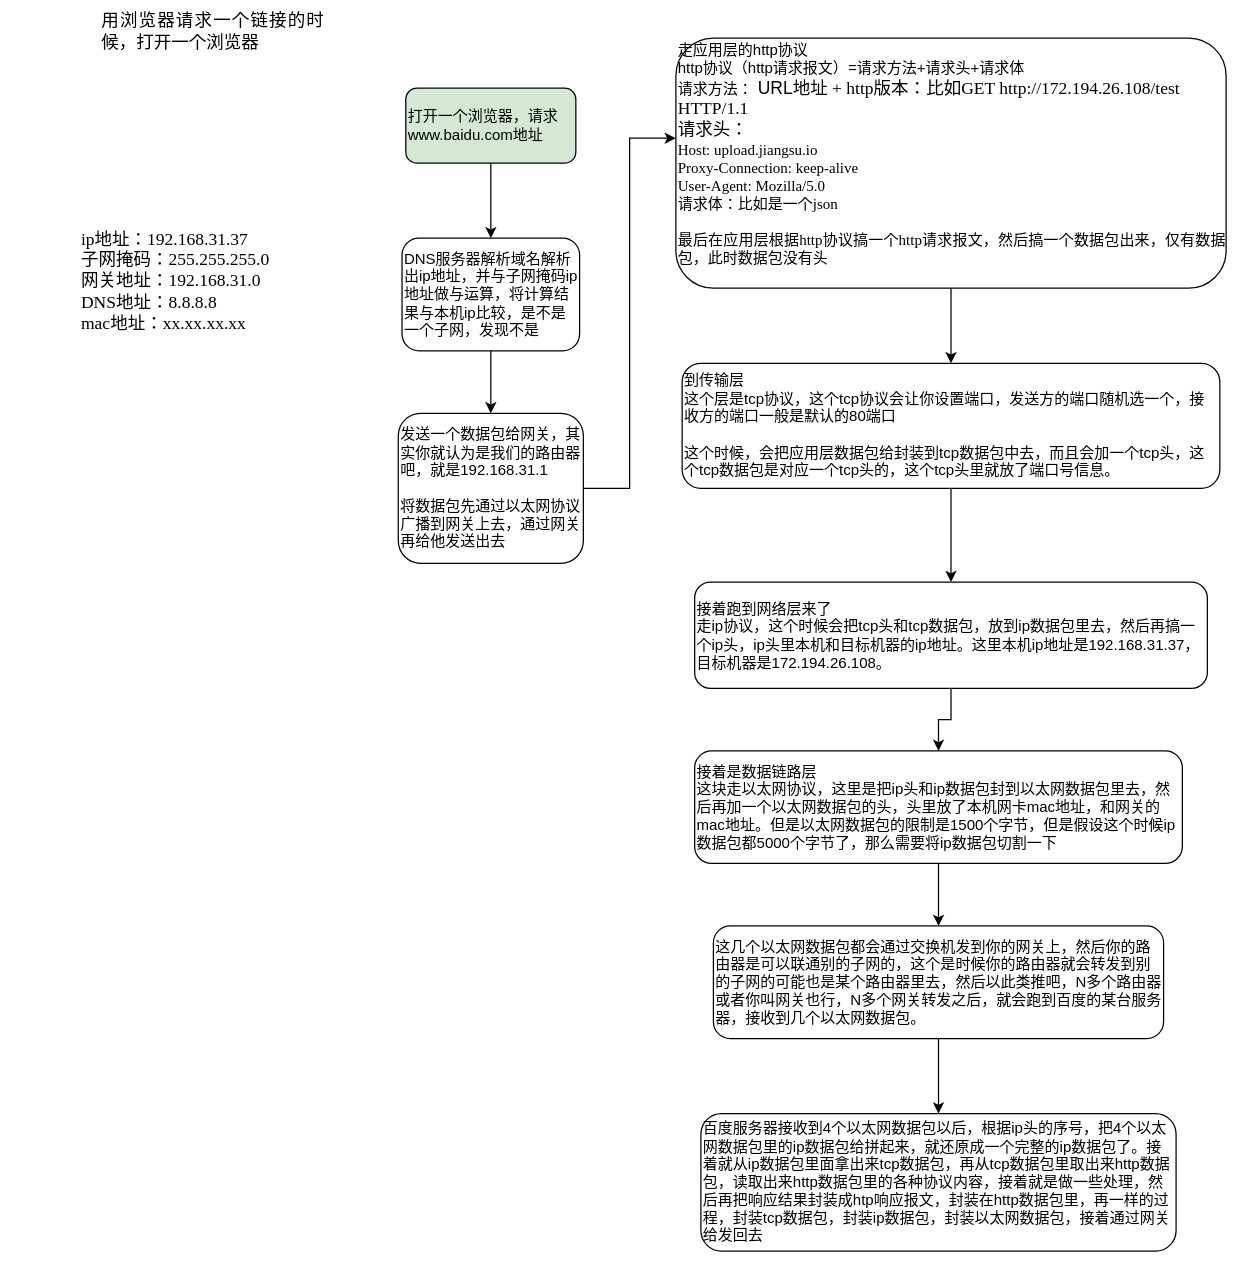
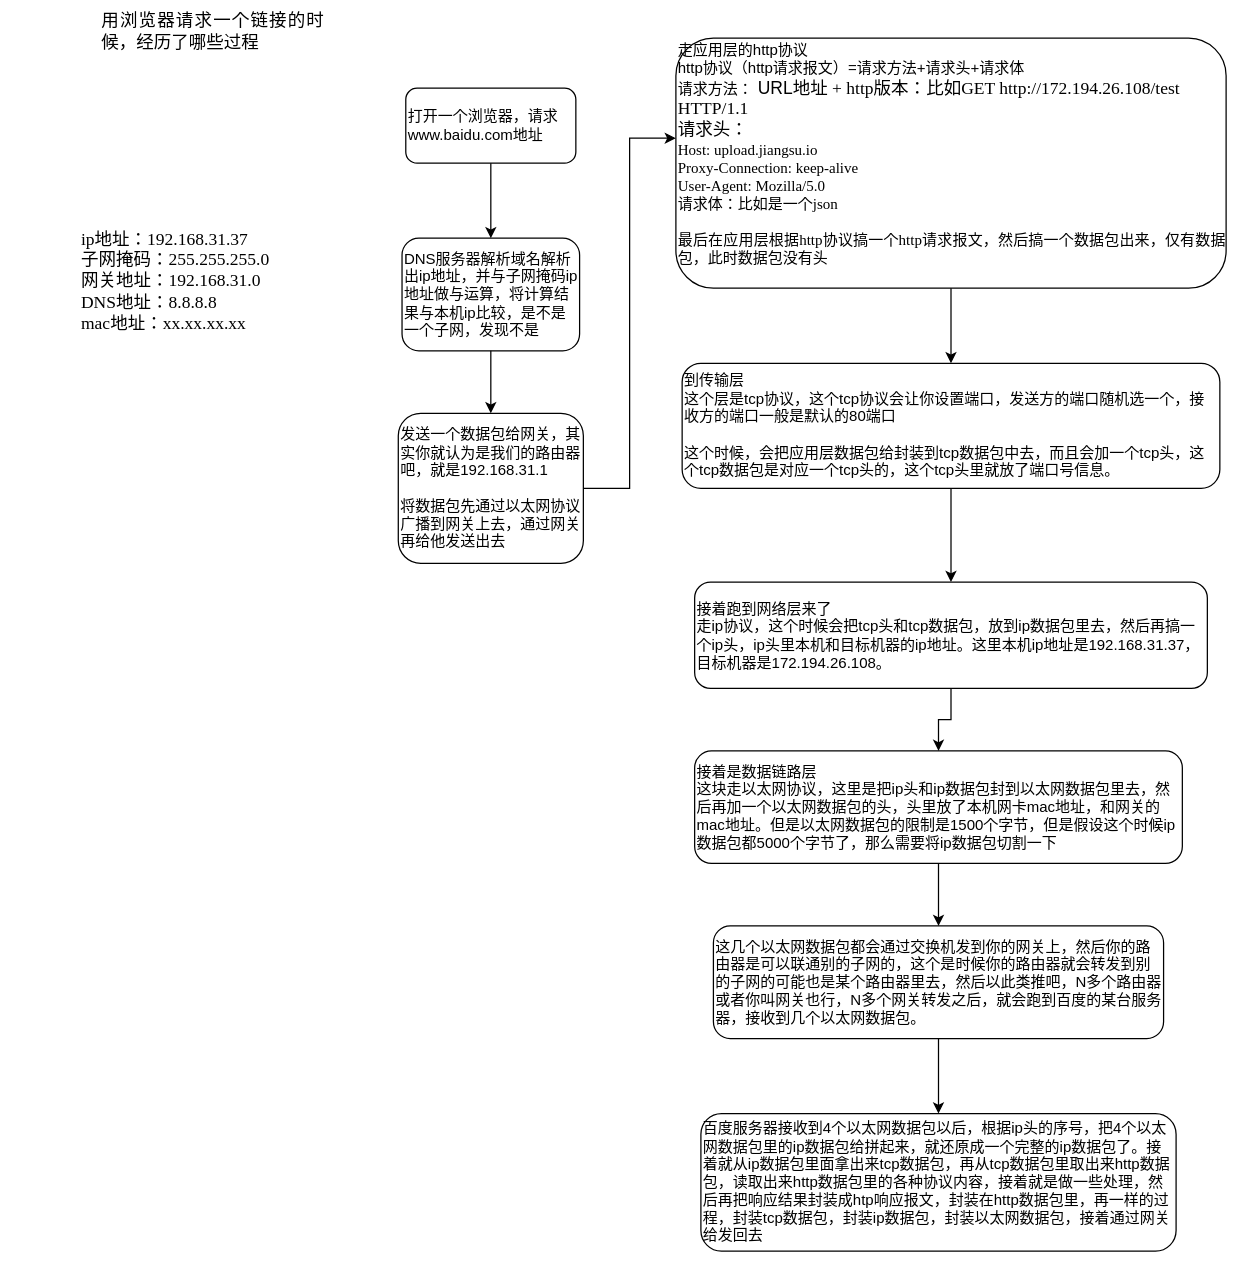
- <mxCell id="11" value="&lt;p class=&quot;MsoNormal&quot; style=&quot;margin: 0pt 0pt 0.0pt ; text-align: justify ; font-family: &amp;#34;calibri&amp;#34; ; font-size: 10.5pt&quot;&gt;&lt;span style=&quot;font-size: 10.5pt&quot;&gt;&lt;font face=&quot;宋体&quot;&gt;用浏览器请求一个链接的时候，打开一个浏览器&lt;/font&gt;&lt;/span&gt;&lt;/p&gt;" style="text;html=1;strokeColor=none;fillColor=none;align=center;verticalAlign=middle;whiteSpace=wrap;rounded=0;" vertex="1" parent="10"><mxGeometry width="180" height="10" as="geometry" /></mxCell>
+ <mxCell id="11" value="&lt;p class=&quot;MsoNormal&quot; style=&quot;margin: 0pt 0pt 0.0pt ; text-align: justify ; font-family: &amp;#34;calibri&amp;#34; ; font-size: 10.5pt&quot;&gt;&lt;span style=&quot;font-size: 10.5pt&quot;&gt;&lt;font face=&quot;宋体&quot;&gt;用浏览器请求一个链接的时候，经历了哪些过程&lt;/font&gt;&lt;/span&gt;&lt;/p&gt;" style="text;html=1;strokeColor=none;fillColor=none;align=center;verticalAlign=middle;whiteSpace=wrap;rounded=0;" vertex="1" parent="10"><mxGeometry width="180" height="10" as="geometry" /></mxCell>
- <mxCell id="12" value="打开一个浏览器，请求www.baidu.com地址" style="rounded=1;whiteSpace=wrap;html=1;align=left;fillColor=#d5e8d4;" vertex="1" parent="10"><mxGeometry x="244" y="50" width="136" height="60" as="geometry" /></mxCell>
+ <mxCell id="12" value="打开一个浏览器，请求www.baidu.com地址" style="rounded=1;whiteSpace=wrap;html=1;align=left;" vertex="1" parent="10"><mxGeometry x="244" y="50" width="136" height="60" as="geometry" /></mxCell>
